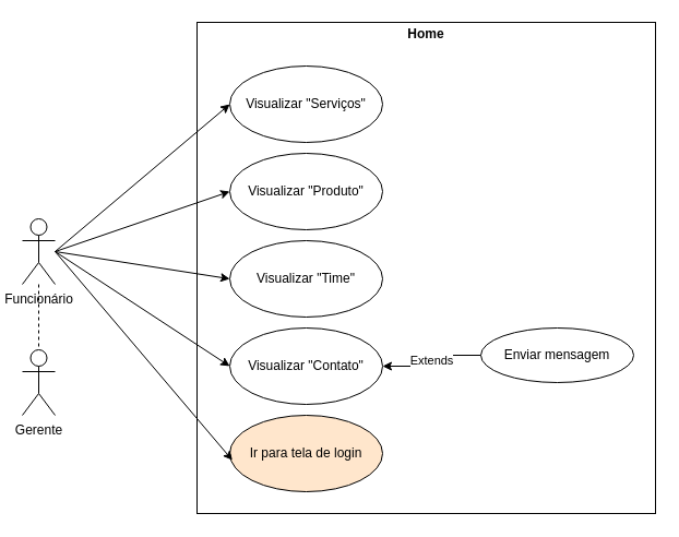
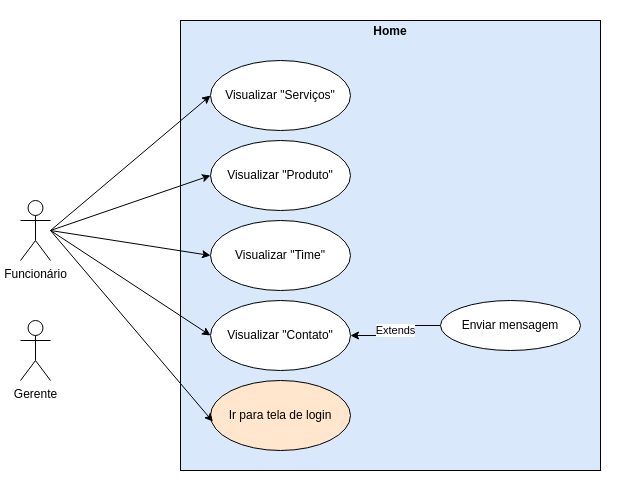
- <mxCell id="5" value="&lt;p style=&quot;margin: 4px 0px 0px;&quot;&gt;&lt;/p&gt;&lt;div style=&quot;height: 2px&quot;&gt;&lt;b&gt;Home&lt;/b&gt;&lt;/div&gt;" style="verticalAlign=bottom;align=center;overflow=fill;fontSize=12;fontFamily=Helvetica;html=1;horizontal=1;fontStyle=0;" vertex="1" parent="1"><mxGeometry x="180" y="20" width="420" height="450" as="geometry" /></mxCell>
+ <mxCell id="5" value="&lt;p style=&quot;margin: 4px 0px 0px;&quot;&gt;&lt;/p&gt;&lt;div style=&quot;height: 2px&quot;&gt;&lt;b&gt;Home&lt;/b&gt;&lt;/div&gt;" style="verticalAlign=bottom;align=center;overflow=fill;fontSize=12;fontFamily=Helvetica;html=1;horizontal=1;fontStyle=0;fillColor=#dae8fc;" vertex="1" parent="1"><mxGeometry x="180" y="20" width="420" height="450" as="geometry" /></mxCell>
- <mxCell id="4" value="" style="endArrow=none;dashed=1;html=1;entryX=0.5;entryY=0;entryDx=0;entryDy=0;entryPerimeter=0;" edge="1" parent="1" source="2" target="3"><mxGeometry width="50" height="50" relative="1" as="geometry"><mxPoint x="0" y="800" as="sourcePoint" /><mxPoint x="50" y="750" as="targetPoint" /></mxGeometry></mxCell>
